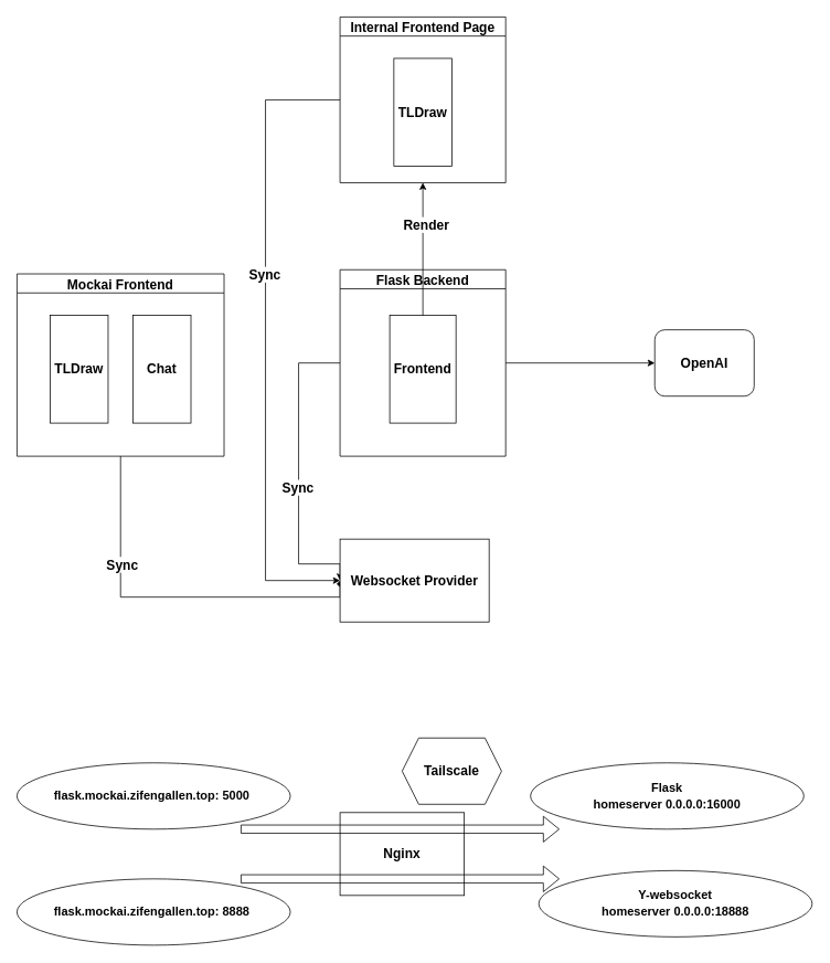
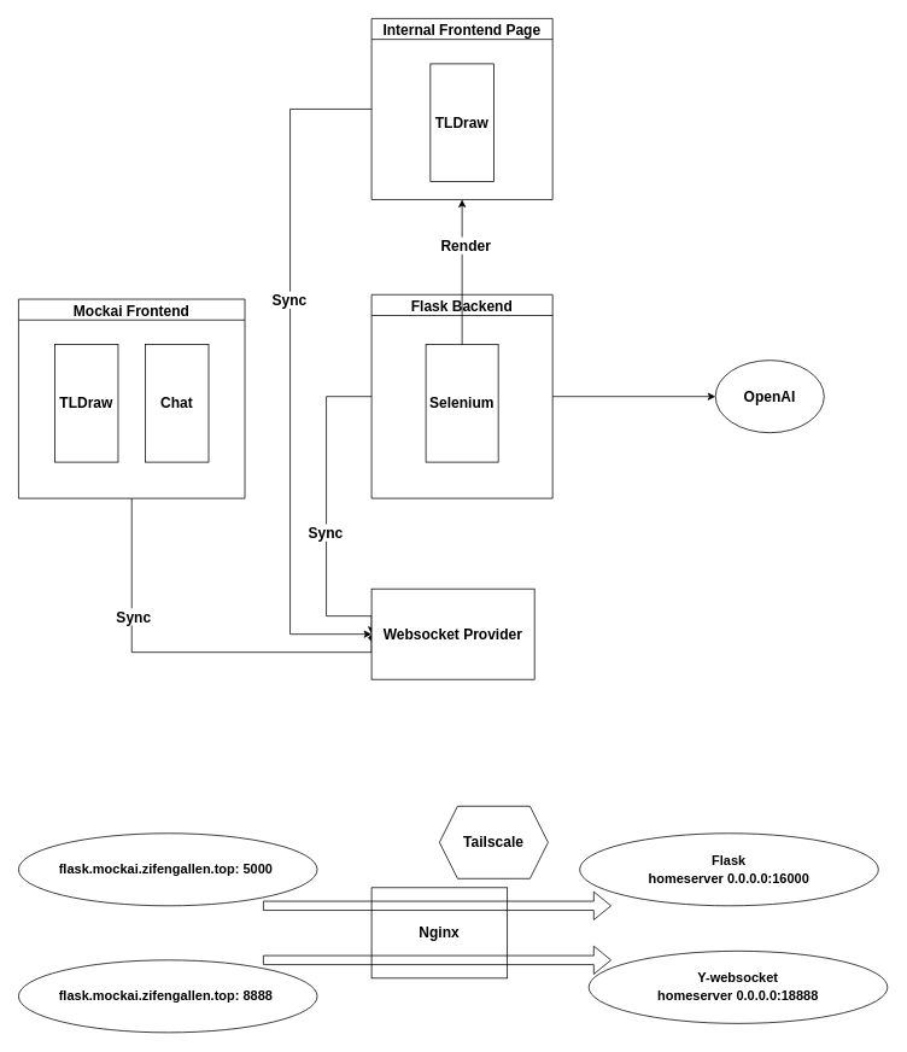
- <mxCell id="18" value="&lt;b&gt;OpenAI&lt;/b&gt;" style="whiteSpace=wrap;html=1;fontSize=16;rounded=1;" vertex="1" parent="1"><mxGeometry x="790" y="397.5" width="120" height="80" as="geometry" /></mxCell>
+ <mxCell id="18" value="&lt;b&gt;OpenAI&lt;/b&gt;" style="ellipse;whiteSpace=wrap;html=1;fontSize=16;" vertex="1" parent="1"><mxGeometry x="790" y="397.5" width="120" height="80" as="geometry" /></mxCell>
- <mxCell id="11" value="&lt;b style=&quot;font-size: 16px;&quot;&gt;Frontend&lt;/b&gt;" style="whiteSpace=wrap;html=1;fontSize=16;" vertex="1" parent="10"><mxGeometry x="60" y="55" width="80" height="130" as="geometry" /></mxCell>
+ <mxCell id="11" value="&lt;b style=&quot;font-size: 16px;&quot;&gt;Selenium&lt;/b&gt;" style="whiteSpace=wrap;html=1;fontSize=16;" vertex="1" parent="10"><mxGeometry x="60" y="55" width="80" height="130" as="geometry" /></mxCell>
